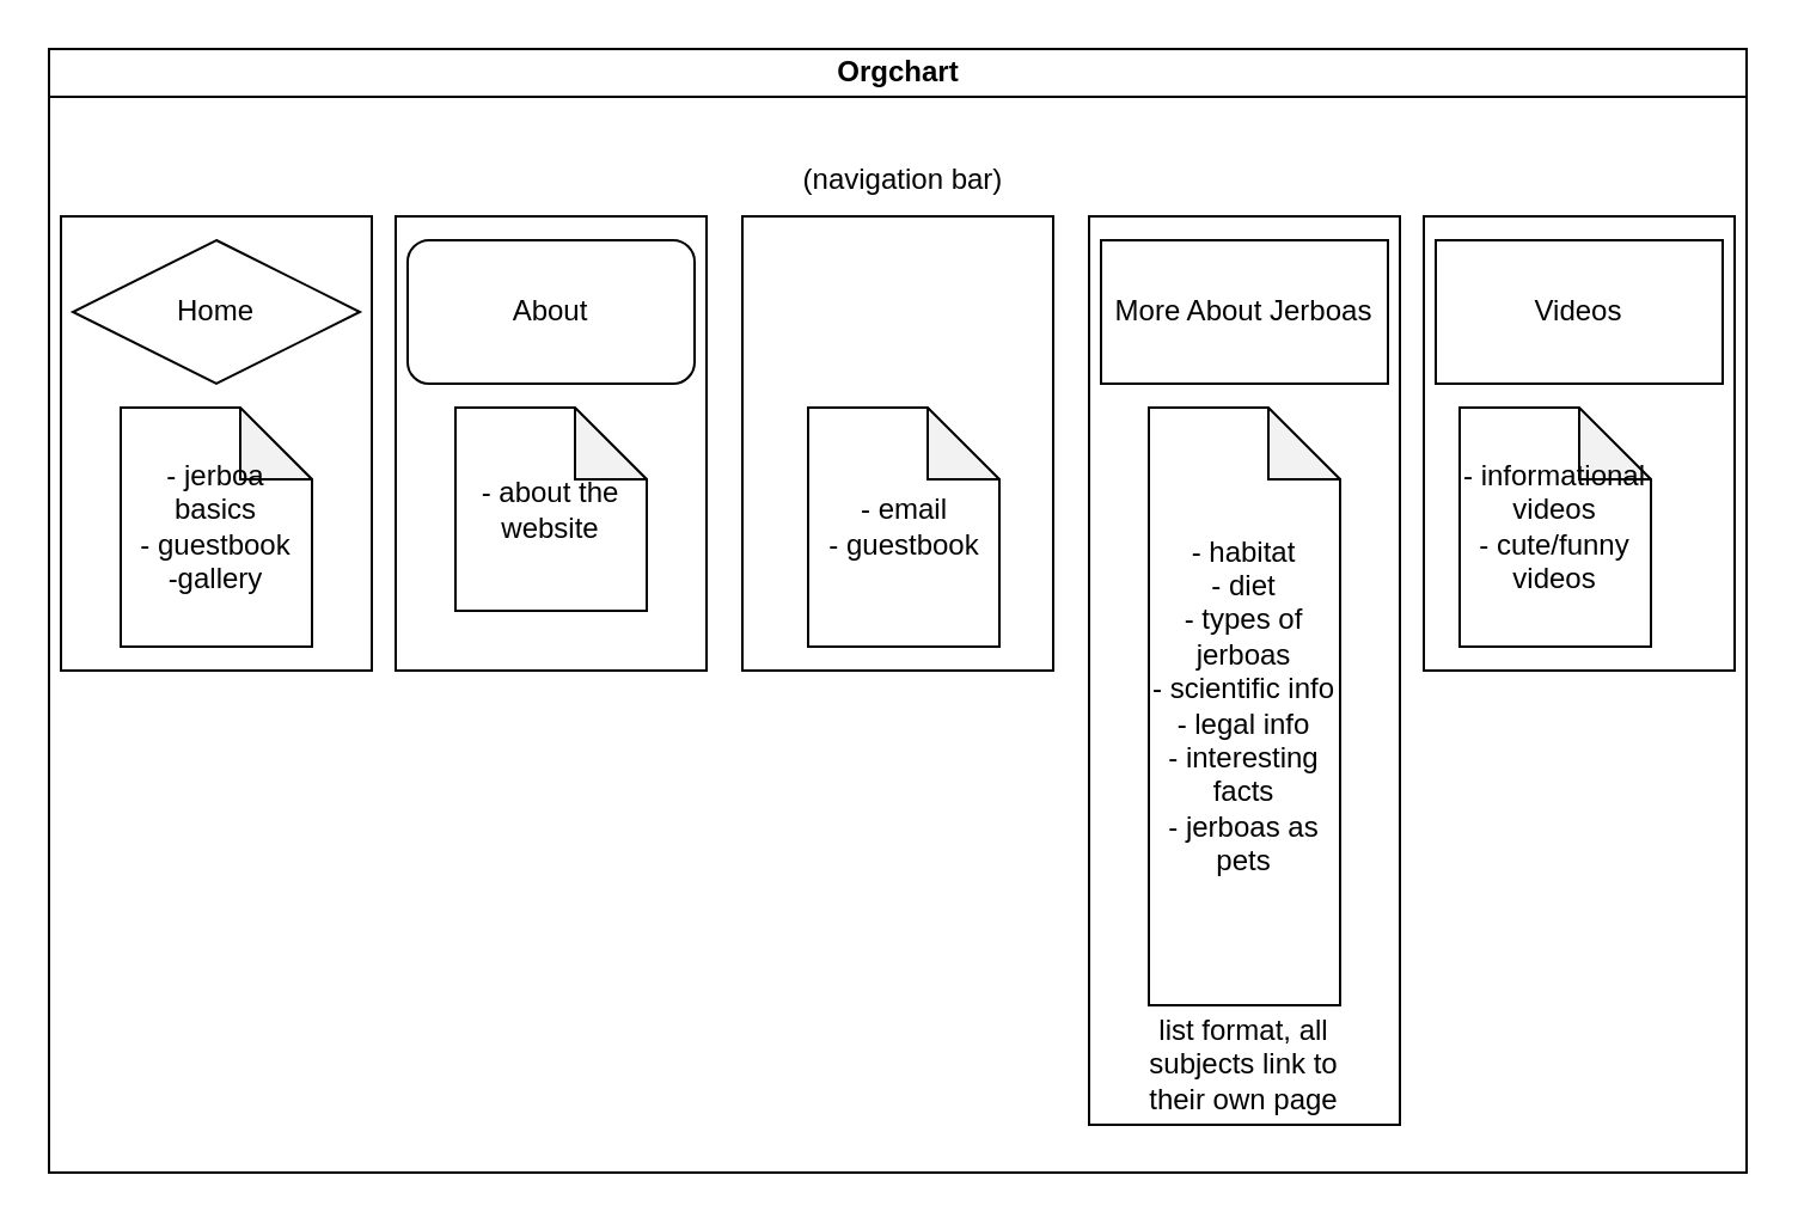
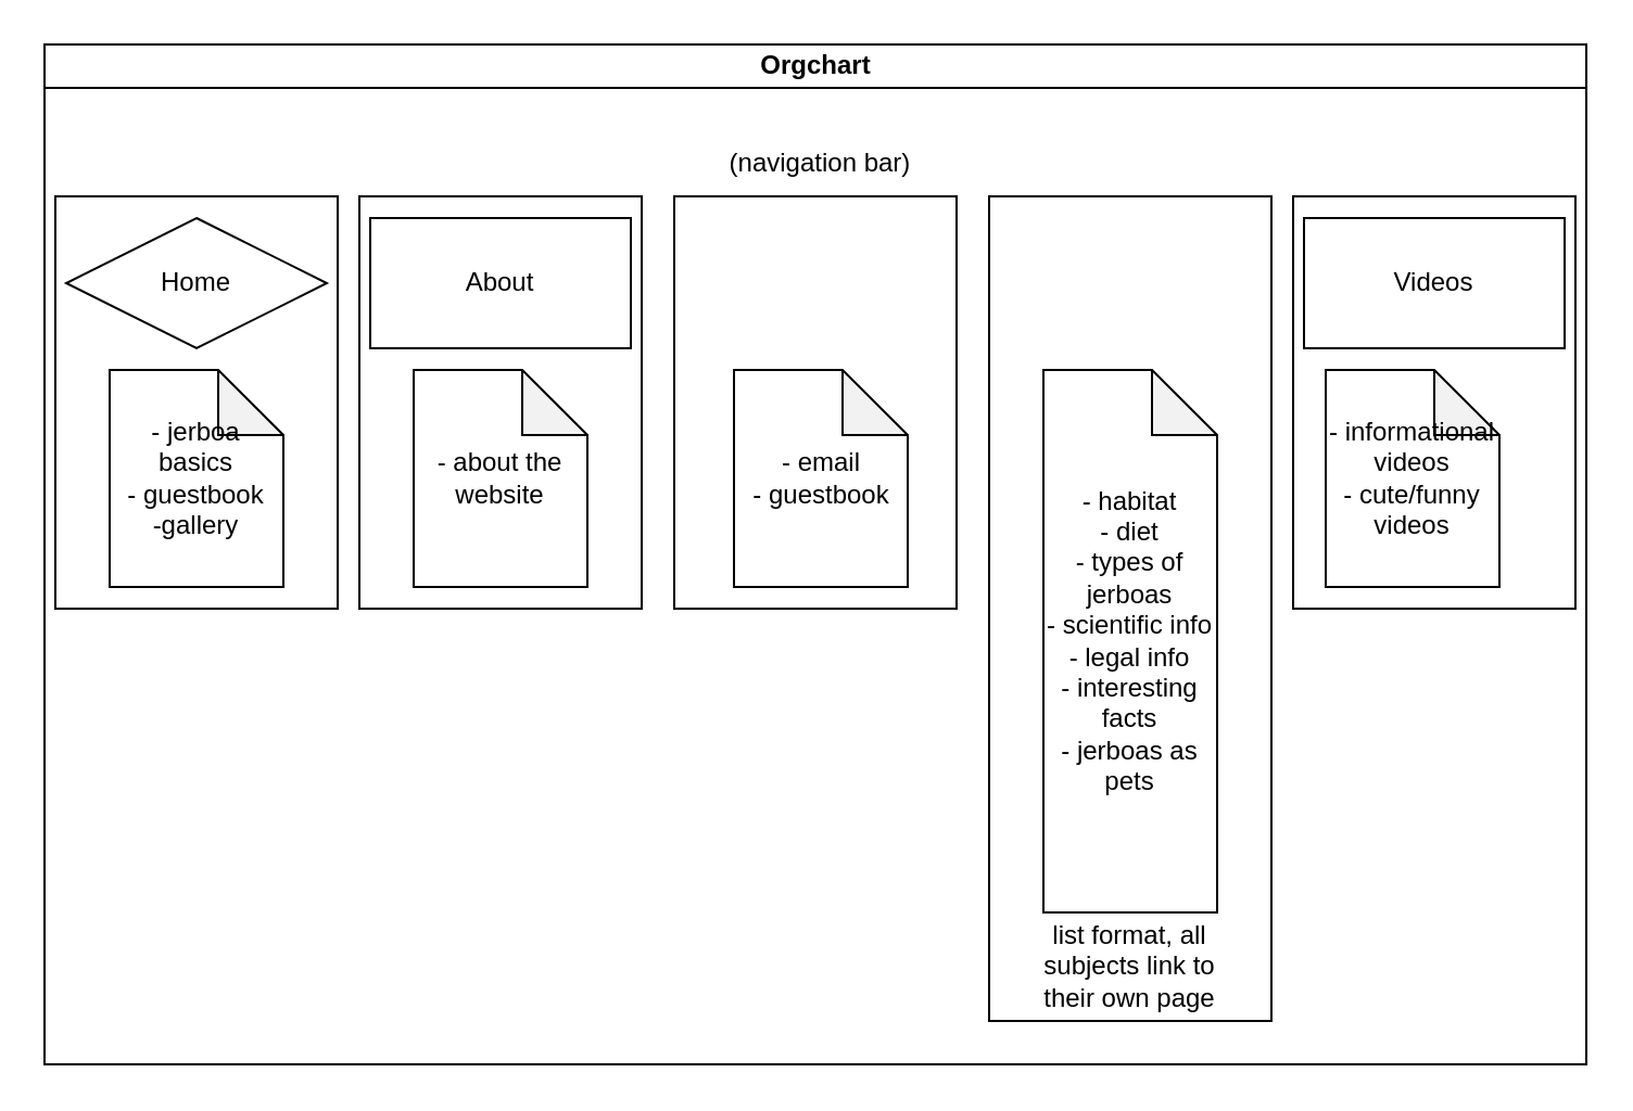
- <mxCell id="9" value="About" style="whiteSpace=wrap;html=1;rounded=1;" vertex="1" parent="2"><mxGeometry x="150" y="80" width="120" height="60" as="geometry" /></mxCell>
+ <mxCell id="9" value="About" style="rounded=0;whiteSpace=wrap;html=1;" vertex="1" parent="2"><mxGeometry x="150" y="80" width="120" height="60" as="geometry" /></mxCell>
- <mxCell id="10" value="More About Jerboas" style="rounded=0;whiteSpace=wrap;html=1;" vertex="1" parent="2"><mxGeometry x="440" y="80" width="120" height="60" as="geometry" /></mxCell>
- <mxCell id="14" value="- about the website" style="shape=note;whiteSpace=wrap;html=1;backgroundOutline=1;darkOpacity=0.05;" vertex="1" parent="2"><mxGeometry x="170" y="150" width="80" height="85" as="geometry" /></mxCell>
+ <mxCell id="14" value="- about the website" style="shape=note;whiteSpace=wrap;html=1;backgroundOutline=1;darkOpacity=0.05;" vertex="1" parent="2"><mxGeometry x="170" y="150" width="80" height="100" as="geometry" /></mxCell>
